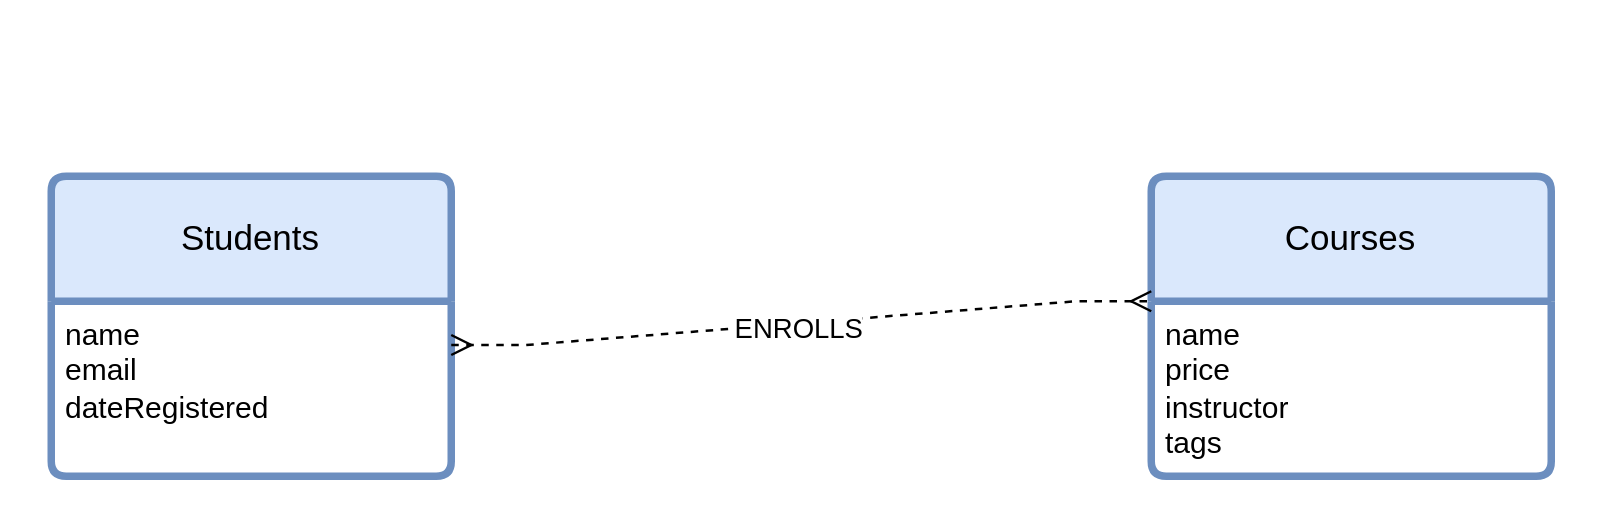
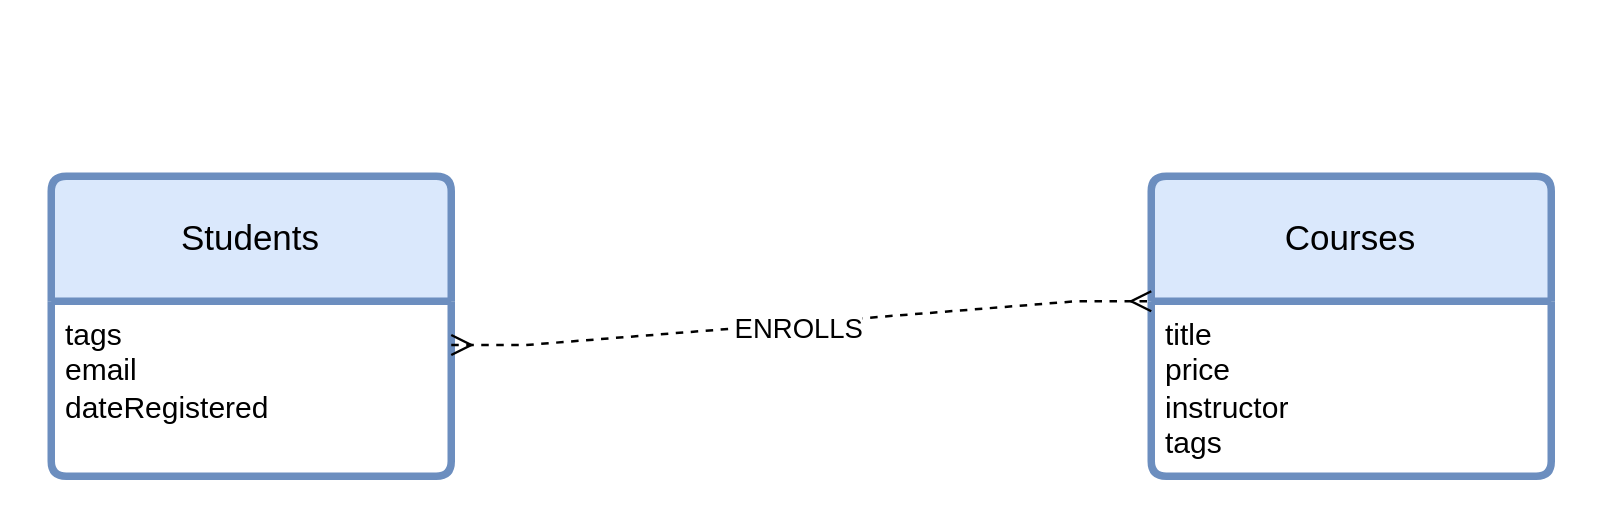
- <mxCell id="3" value="name&lt;br&gt;email&lt;br&gt;dateRegistered" style="align=left;strokeColor=none;fillColor=none;spacingLeft=4;fontSize=12;verticalAlign=top;resizable=0;rotatable=0;part=1;html=1;" vertex="1" parent="2"><mxGeometry y="50" width="160" height="70" as="geometry" /></mxCell>
+ <mxCell id="3" value="tags&lt;br&gt;email&lt;br&gt;dateRegistered" style="align=left;strokeColor=none;fillColor=none;spacingLeft=4;fontSize=12;verticalAlign=top;resizable=0;rotatable=0;part=1;html=1;" vertex="1" parent="2"><mxGeometry y="50" width="160" height="70" as="geometry" /></mxCell>
- <mxCell id="5" value="name&lt;br&gt;price&lt;br&gt;instructor&lt;br&gt;tags" style="align=left;strokeColor=none;fillColor=none;spacingLeft=4;fontSize=12;verticalAlign=top;resizable=0;rotatable=0;part=1;html=1;" vertex="1" parent="4"><mxGeometry y="50" width="160" height="70" as="geometry" /></mxCell>
+ <mxCell id="5" value="title&lt;br&gt;price&lt;br&gt;instructor&lt;br&gt;tags" style="align=left;strokeColor=none;fillColor=none;spacingLeft=4;fontSize=12;verticalAlign=top;resizable=0;rotatable=0;part=1;html=1;" vertex="1" parent="4"><mxGeometry y="50" width="160" height="70" as="geometry" /></mxCell>
